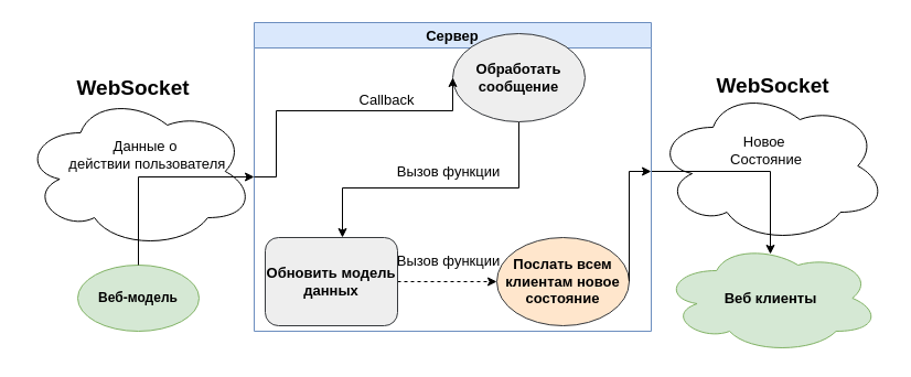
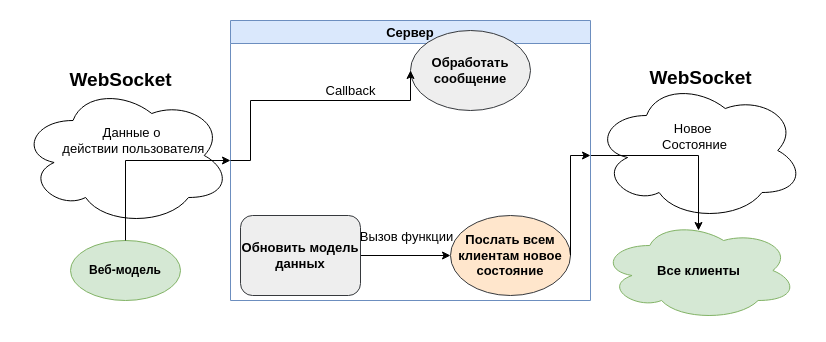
- <mxCell id="9" value="Вызов функции" style="edgeStyle=orthogonalEdgeStyle;rounded=0;orthogonalLoop=1;jettySize=auto;html=1;fontSize=13;" parent="8" source="10" target="13" edge="1"><mxGeometry x="-0.066" y="-15" relative="1" as="geometry"><Array as="points"><mxPoint x="240" y="150" /><mxPoint x="80" y="150" /></Array><mxPoint as="offset" /></mxGeometry></mxCell>
- <mxCell id="11" value="" style="edgeStyle=orthogonalEdgeStyle;rounded=0;orthogonalLoop=1;jettySize=auto;html=1;fontSize=13;dashed=1;" parent="8" source="13" target="14" edge="1"><mxGeometry relative="1" as="geometry" /></mxCell>
+ <mxCell id="11" value="" style="edgeStyle=orthogonalEdgeStyle;rounded=0;orthogonalLoop=1;jettySize=auto;html=1;fontSize=13;" parent="8" source="13" target="14" edge="1"><mxGeometry relative="1" as="geometry" /></mxCell>
- <mxCell id="16" value="Веб клиенты" style="ellipse;shape=cloud;whiteSpace=wrap;html=1;fillColor=#d5e8d4;strokeColor=#82b366;fontSize=13;fontStyle=1" parent="1" vertex="1"><mxGeometry x="600" y="220" width="197" height="100" as="geometry" /></mxCell>
+ <mxCell id="16" value="Все клиенты" style="ellipse;shape=cloud;whiteSpace=wrap;html=1;fillColor=#d5e8d4;strokeColor=#82b366;fontSize=13;fontStyle=1" parent="1" vertex="1"><mxGeometry x="600" y="220" width="197" height="100" as="geometry" /></mxCell>
